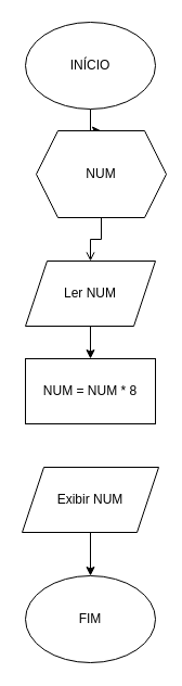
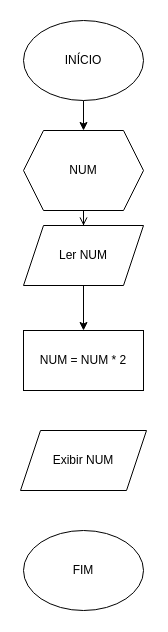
- <mxCell id="5" value="NUM" style="shape=hexagon;perimeter=hexagonPerimeter2;whiteSpace=wrap;html=1;fixedSize=1;" parent="1" vertex="1"><mxGeometry x="33" y="120" width="120" height="80" as="geometry" /></mxCell>
+ <mxCell id="5" value="NUM" style="shape=hexagon;perimeter=hexagonPerimeter2;whiteSpace=wrap;html=1;fixedSize=1;" parent="1" vertex="1"><mxGeometry x="23" y="130" width="120" height="80" as="geometry" /></mxCell>
- <mxCell id="7" value="Ler NUM" style="shape=parallelogram;perimeter=parallelogramPerimeter;whiteSpace=wrap;html=1;fixedSize=1;" parent="1" vertex="1"><mxGeometry x="23" y="240" width="120" height="60" as="geometry" /></mxCell>
+ <mxCell id="7" value="Ler NUM" style="shape=parallelogram;perimeter=parallelogramPerimeter;whiteSpace=wrap;html=1;fixedSize=1;" parent="1" vertex="1"><mxGeometry x="23" y="225" width="120" height="60" as="geometry" /></mxCell>
- <mxCell id="8" value="NUM = NUM * 8" style="rounded=0;whiteSpace=wrap;html=1;" parent="1" vertex="1"><mxGeometry x="23" y="330" width="120" height="60" as="geometry" /></mxCell>
+ <mxCell id="8" value="NUM = NUM * 2" style="rounded=0;whiteSpace=wrap;html=1;" parent="1" vertex="1"><mxGeometry x="23" y="330" width="120" height="60" as="geometry" /></mxCell>
- <mxCell id="9" value="" style="edgeStyle=orthogonalEdgeStyle;rounded=0;orthogonalLoop=1;jettySize=auto;html=1;" parent="1" source="10" target="11" edge="1"><mxGeometry relative="1" as="geometry" /></mxCell>
